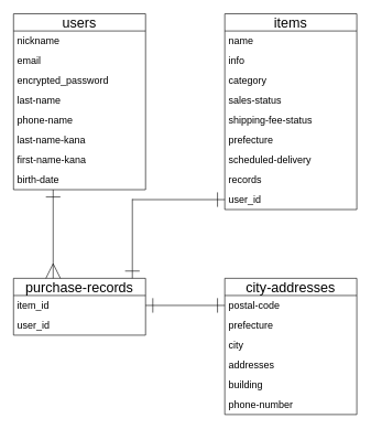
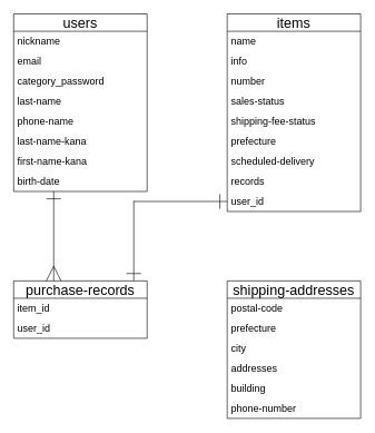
- <mxCell id="5" value="encrypted_password" style="text;strokeColor=none;fillColor=none;spacingLeft=4;spacingRight=4;overflow=hidden;rotatable=0;points=[[0,0.5],[1,0.5]];portConstraint=eastwest;fontSize=15;" vertex="1" parent="2"><mxGeometry y="86" width="200" height="30" as="geometry" /></mxCell>
+ <mxCell id="5" value="category_password" style="text;strokeColor=none;fillColor=none;spacingLeft=4;spacingRight=4;overflow=hidden;rotatable=0;points=[[0,0.5],[1,0.5]];portConstraint=eastwest;fontSize=15;" vertex="1" parent="2"><mxGeometry y="86" width="200" height="30" as="geometry" /></mxCell>
- <mxCell id="14" value="category" style="text;strokeColor=none;fillColor=none;spacingLeft=4;spacingRight=4;overflow=hidden;rotatable=0;points=[[0,0.5],[1,0.5]];portConstraint=eastwest;fontSize=15;" vertex="1" parent="11"><mxGeometry y="86" width="200" height="30" as="geometry" /></mxCell>
+ <mxCell id="14" value="number" style="text;strokeColor=none;fillColor=none;spacingLeft=4;spacingRight=4;overflow=hidden;rotatable=0;points=[[0,0.5],[1,0.5]];portConstraint=eastwest;fontSize=15;" vertex="1" parent="11"><mxGeometry y="86" width="200" height="30" as="geometry" /></mxCell>
- <mxCell id="24" value="city-addresses" style="swimlane;fontStyle=0;childLayout=stackLayout;horizontal=1;startSize=26;horizontalStack=0;resizeParent=1;resizeParentMax=0;resizeLast=0;collapsible=1;marginBottom=0;align=center;fontSize=21;verticalAlign=bottom;rounded=0;" vertex="1" parent="1"><mxGeometry x="340" y="420" width="200" height="206" as="geometry"><mxRectangle x="130" y="170" width="90" height="40" as="alternateBounds" /></mxGeometry></mxCell>
+ <mxCell id="24" value="shipping-addresses" style="swimlane;fontStyle=0;childLayout=stackLayout;horizontal=1;startSize=26;horizontalStack=0;resizeParent=1;resizeParentMax=0;resizeLast=0;collapsible=1;marginBottom=0;align=center;fontSize=21;verticalAlign=bottom;rounded=0;" vertex="1" parent="1"><mxGeometry x="340" y="420" width="200" height="206" as="geometry"><mxRectangle x="130" y="170" width="90" height="40" as="alternateBounds" /></mxGeometry></mxCell>
- <mxCell id="31" style="edgeStyle=none;html=1;exitX=1;exitY=0.5;exitDx=0;exitDy=0;entryX=0;entryY=0.5;entryDx=0;entryDy=0;strokeColor=default;strokeWidth=1;fontSize=21;startArrow=ERone;startFill=0;endArrow=ERone;endFill=0;targetPerimeterSpacing=0;endSize=20;startSize=20;" edge="1" parent="1" source="22" target="25"><mxGeometry relative="1" as="geometry" /></mxCell>
